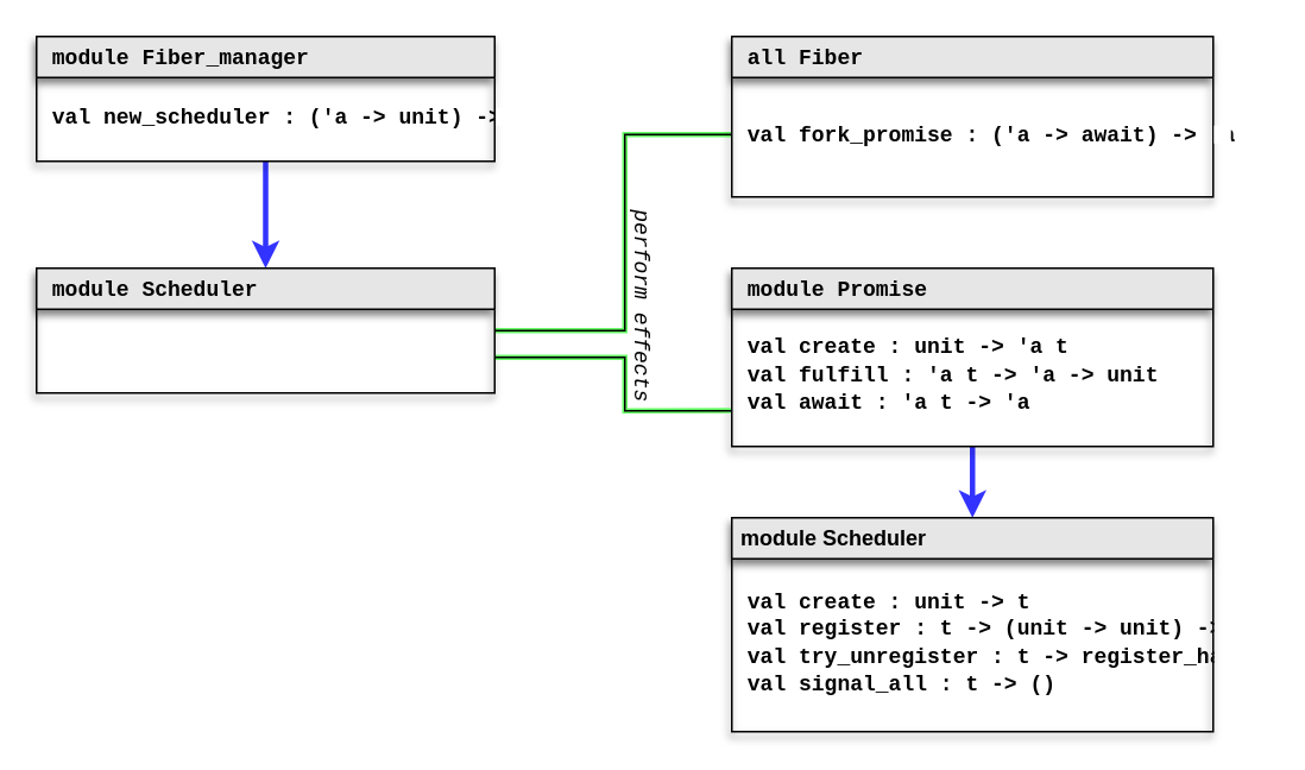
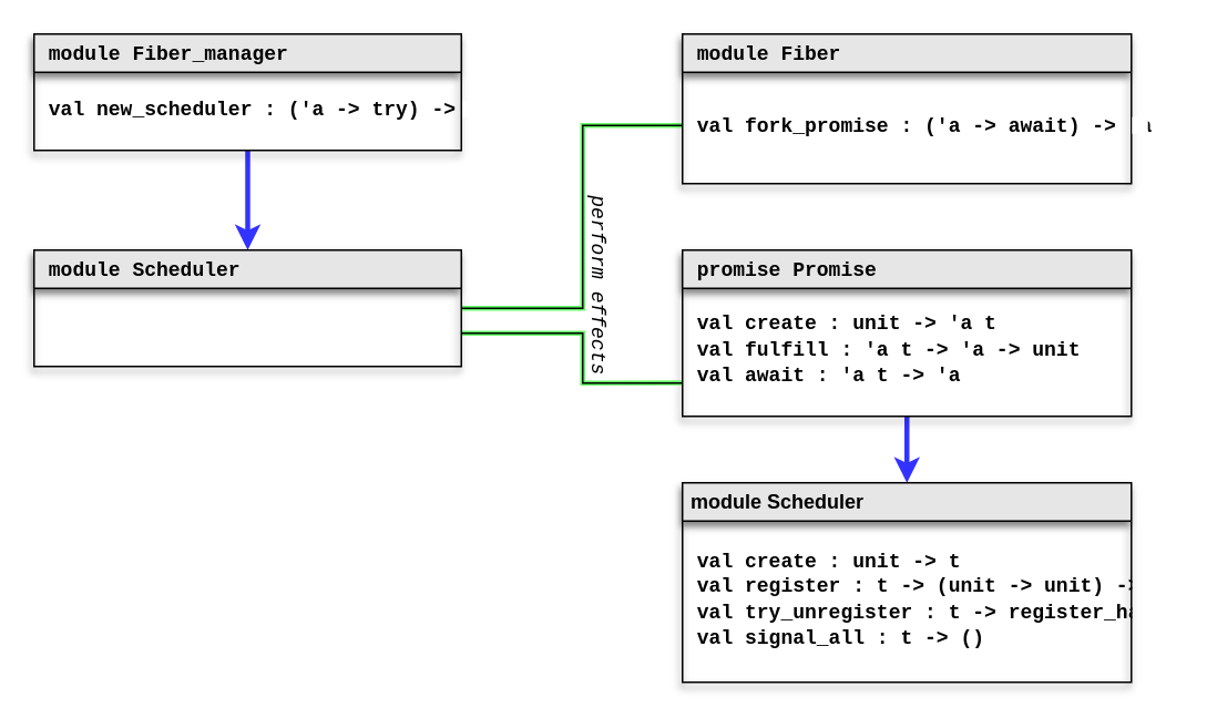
- <mxCell id="7" value="&lt;font face=&quot;Courier New&quot;&gt;&amp;nbsp;all Fiber&lt;/font&gt;" style="swimlane;whiteSpace=wrap;html=1;align=left;startSize=23;shadow=1;direction=east;shadowOffsetX=-1;shadowBlur=2;shadowOpacity=50;fillColor=#E6E6E6;" parent="1" vertex="1"><mxGeometry x="410" y="20" width="270" height="90" as="geometry"><mxRectangle x="60" y="80" width="140" height="30" as="alternateBounds" /></mxGeometry></mxCell>
+ <mxCell id="7" value="&lt;font face=&quot;Courier New&quot;&gt;&amp;nbsp;module Fiber&lt;/font&gt;" style="swimlane;whiteSpace=wrap;html=1;align=left;startSize=23;shadow=1;direction=east;shadowOffsetX=-1;shadowBlur=2;shadowOpacity=50;fillColor=#E6E6E6;" parent="1" vertex="1"><mxGeometry x="410" y="20" width="270" height="90" as="geometry"><mxRectangle x="60" y="80" width="140" height="30" as="alternateBounds" /></mxGeometry></mxCell>
- <mxCell id="6" value="&lt;div align=&quot;left&quot;&gt;&lt;font face=&quot;Courier New&quot;&gt;&amp;nbsp;&lt;/font&gt;&lt;font face=&quot;Courier New&quot;&gt;&lt;b&gt;val new_scheduler : ('a -&amp;gt; unit) -&amp;gt; &lt;br&gt;&lt;/b&gt;&lt;/font&gt;&lt;/div&gt;" style="text;html=1;align=left;verticalAlign=middle;resizable=0;points=[];autosize=1;strokeColor=none;fillColor=none;" parent="5" vertex="1"><mxGeometry y="30" width="280" height="30" as="geometry" /></mxCell>
+ <mxCell id="6" value="&lt;div align=&quot;left&quot;&gt;&lt;font face=&quot;Courier New&quot;&gt;&amp;nbsp;&lt;/font&gt;&lt;font face=&quot;Courier New&quot;&gt;&lt;b&gt;val new_scheduler : ('a -&amp;gt; try) -&amp;gt; &lt;br&gt;&lt;/b&gt;&lt;/font&gt;&lt;/div&gt;" style="text;html=1;align=left;verticalAlign=middle;resizable=0;points=[];autosize=1;strokeColor=none;fillColor=none;" parent="5" vertex="1"><mxGeometry y="30" width="280" height="30" as="geometry" /></mxCell>
- <mxCell id="11" value="&lt;font face=&quot;Courier New&quot;&gt;&amp;nbsp;module Promise&lt;/font&gt;" style="swimlane;whiteSpace=wrap;html=1;align=left;startSize=23;shadow=1;direction=east;shadowOffsetX=-1;shadowBlur=2;shadowOpacity=50;fillColor=#E6E6E6;" parent="1" vertex="1"><mxGeometry x="410" y="150" width="270" height="100" as="geometry"><mxRectangle x="60" y="80" width="140" height="30" as="alternateBounds" /></mxGeometry></mxCell>
+ <mxCell id="11" value="&lt;font face=&quot;Courier New&quot;&gt;&amp;nbsp;promise Promise&lt;/font&gt;" style="swimlane;whiteSpace=wrap;html=1;align=left;startSize=23;shadow=1;direction=east;shadowOffsetX=-1;shadowBlur=2;shadowOpacity=50;fillColor=#E6E6E6;" parent="1" vertex="1"><mxGeometry x="410" y="150" width="270" height="100" as="geometry"><mxRectangle x="60" y="80" width="140" height="30" as="alternateBounds" /></mxGeometry></mxCell>
